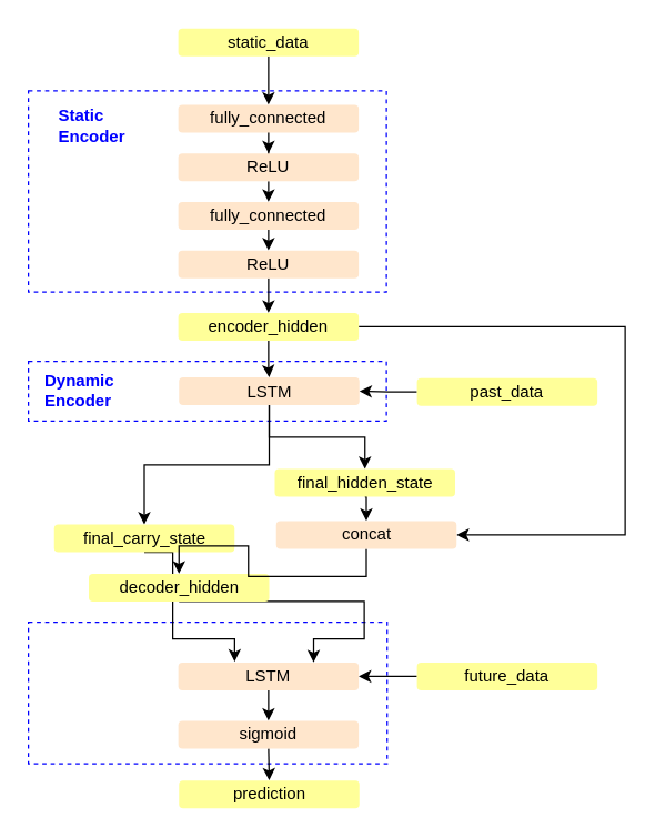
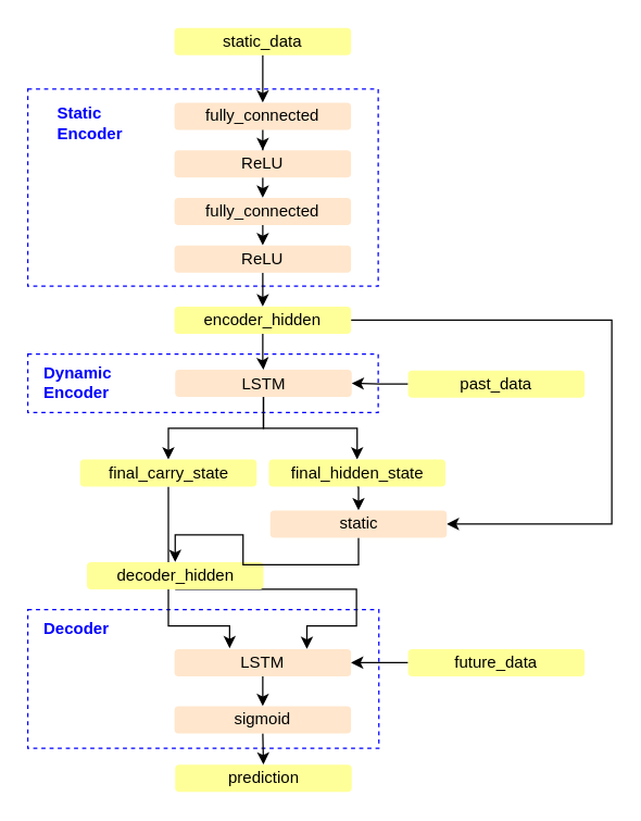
- <mxCell id="40" value="concat" style="rounded=1;whiteSpace=wrap;html=1;fillColor=#ffe6cc;strokeColor=none;" vertex="1" parent="1"><mxGeometry x="198.5" y="375" width="130" height="20" as="geometry" /></mxCell>
+ <mxCell id="40" value="static" style="rounded=1;whiteSpace=wrap;html=1;fillColor=#ffe6cc;strokeColor=none;" vertex="1" parent="1"><mxGeometry x="198.5" y="375" width="130" height="20" as="geometry" /></mxCell>
- <mxCell id="31" value="final_carry_state" style="rounded=1;whiteSpace=wrap;html=1;strokeColor=none;fillColor=#FFFF99;" vertex="1" parent="1"><mxGeometry x="38.5" y="377.5" width="130" height="20" as="geometry" /></mxCell>
+ <mxCell id="31" value="final_carry_state" style="rounded=1;whiteSpace=wrap;html=1;strokeColor=none;fillColor=#FFFF99;" vertex="1" parent="1"><mxGeometry x="58.5" y="337.5" width="130" height="20" as="geometry" /></mxCell>
+ <mxCell id="37" value="Decoder" style="text;html=1;strokeColor=none;fillColor=none;align=left;verticalAlign=middle;whiteSpace=wrap;rounded=0;dashed=1;fontStyle=1;fontColor=#0000FF;" vertex="1" parent="1"><mxGeometry x="30" y="452" width="60" height="20" as="geometry" /></mxCell>
